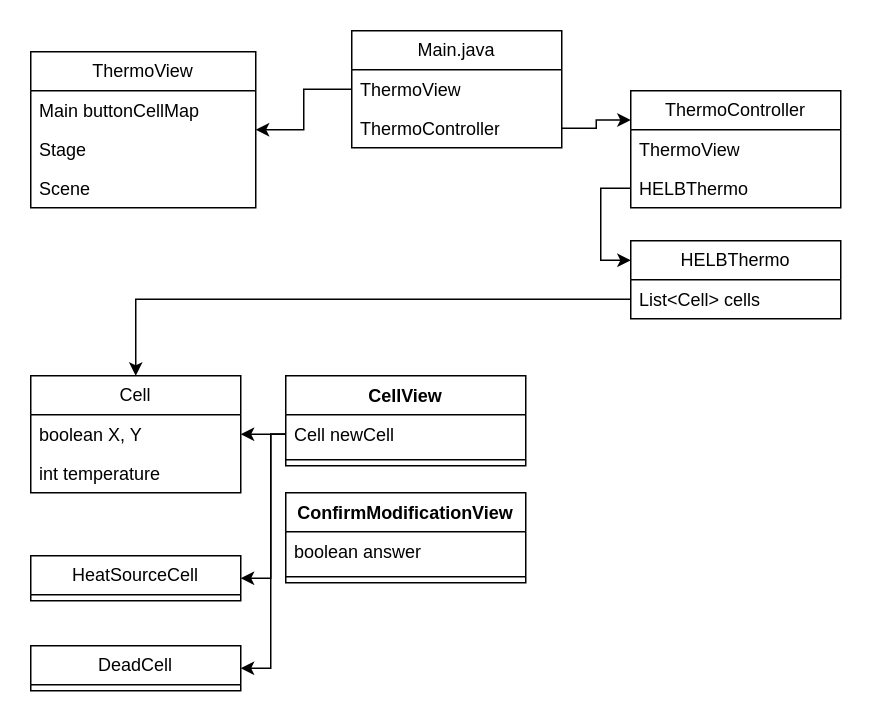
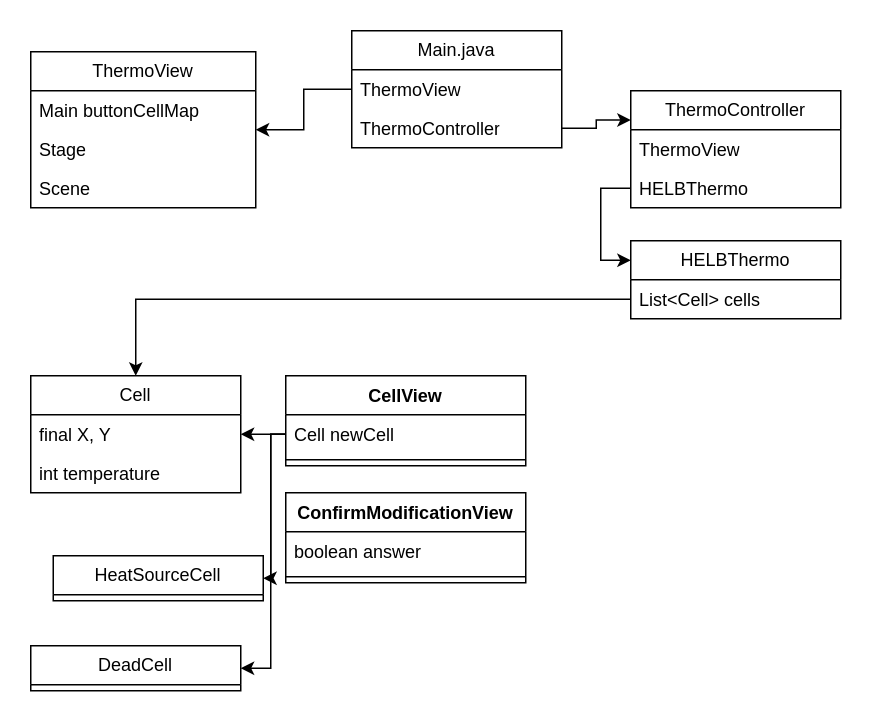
- <mxCell id="18" value="boolean X, Y" style="text;strokeColor=none;fillColor=none;align=left;verticalAlign=top;spacingLeft=4;spacingRight=4;overflow=hidden;rotatable=0;points=[[0,0.5],[1,0.5]];portConstraint=eastwest;whiteSpace=wrap;html=1;" vertex="1" parent="17"><mxGeometry y="26" width="140" height="26" as="geometry" /></mxCell>
+ <mxCell id="18" value="final X, Y" style="text;strokeColor=none;fillColor=none;align=left;verticalAlign=top;spacingLeft=4;spacingRight=4;overflow=hidden;rotatable=0;points=[[0,0.5],[1,0.5]];portConstraint=eastwest;whiteSpace=wrap;html=1;" vertex="1" parent="17"><mxGeometry y="26" width="140" height="26" as="geometry" /></mxCell>
- <mxCell id="20" value="HeatSourceCell" style="swimlane;fontStyle=0;childLayout=stackLayout;horizontal=1;startSize=26;fillColor=none;horizontalStack=0;resizeParent=1;resizeParentMax=0;resizeLast=0;collapsible=1;marginBottom=0;whiteSpace=wrap;html=1;" vertex="1" parent="1"><mxGeometry x="20" y="370" width="140" height="30" as="geometry" /></mxCell>
+ <mxCell id="20" value="HeatSourceCell" style="swimlane;fontStyle=0;childLayout=stackLayout;horizontal=1;startSize=26;fillColor=none;horizontalStack=0;resizeParent=1;resizeParentMax=0;resizeLast=0;collapsible=1;marginBottom=0;whiteSpace=wrap;html=1;" vertex="1" parent="1"><mxGeometry x="35" y="370" width="140" height="30" as="geometry" /></mxCell>
